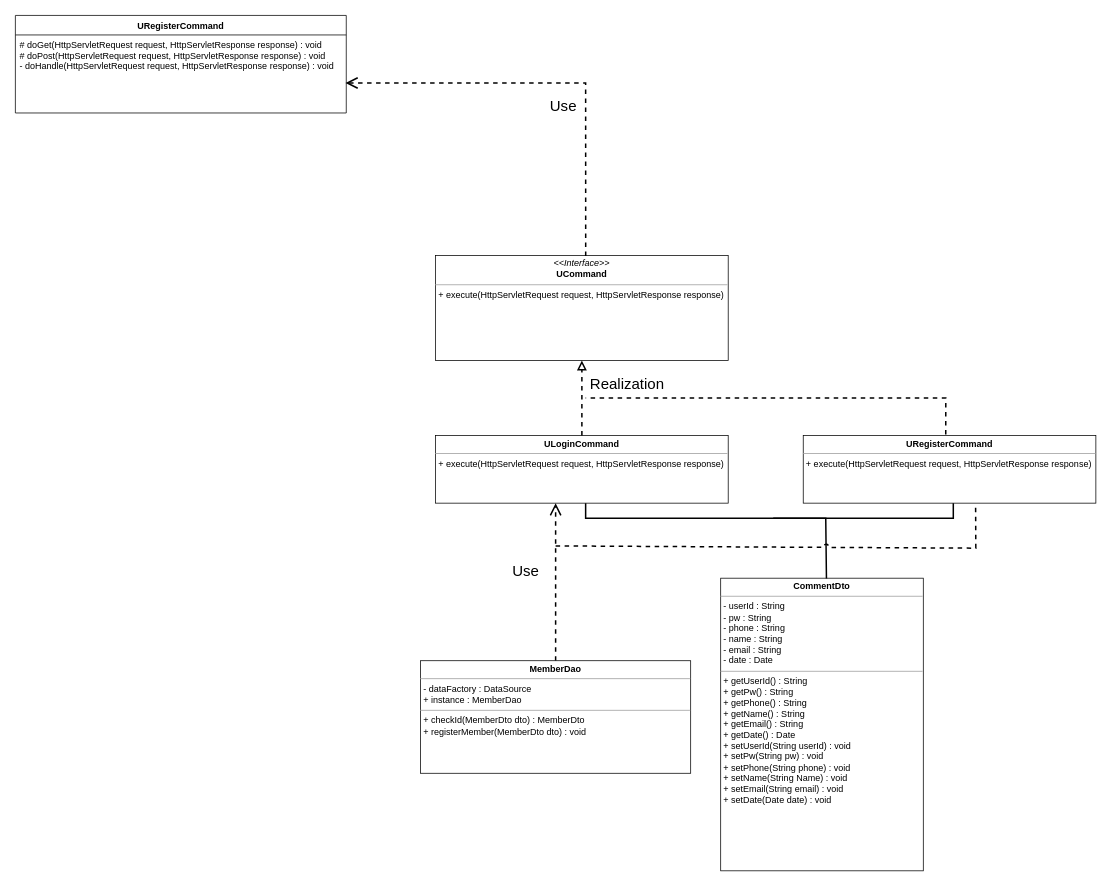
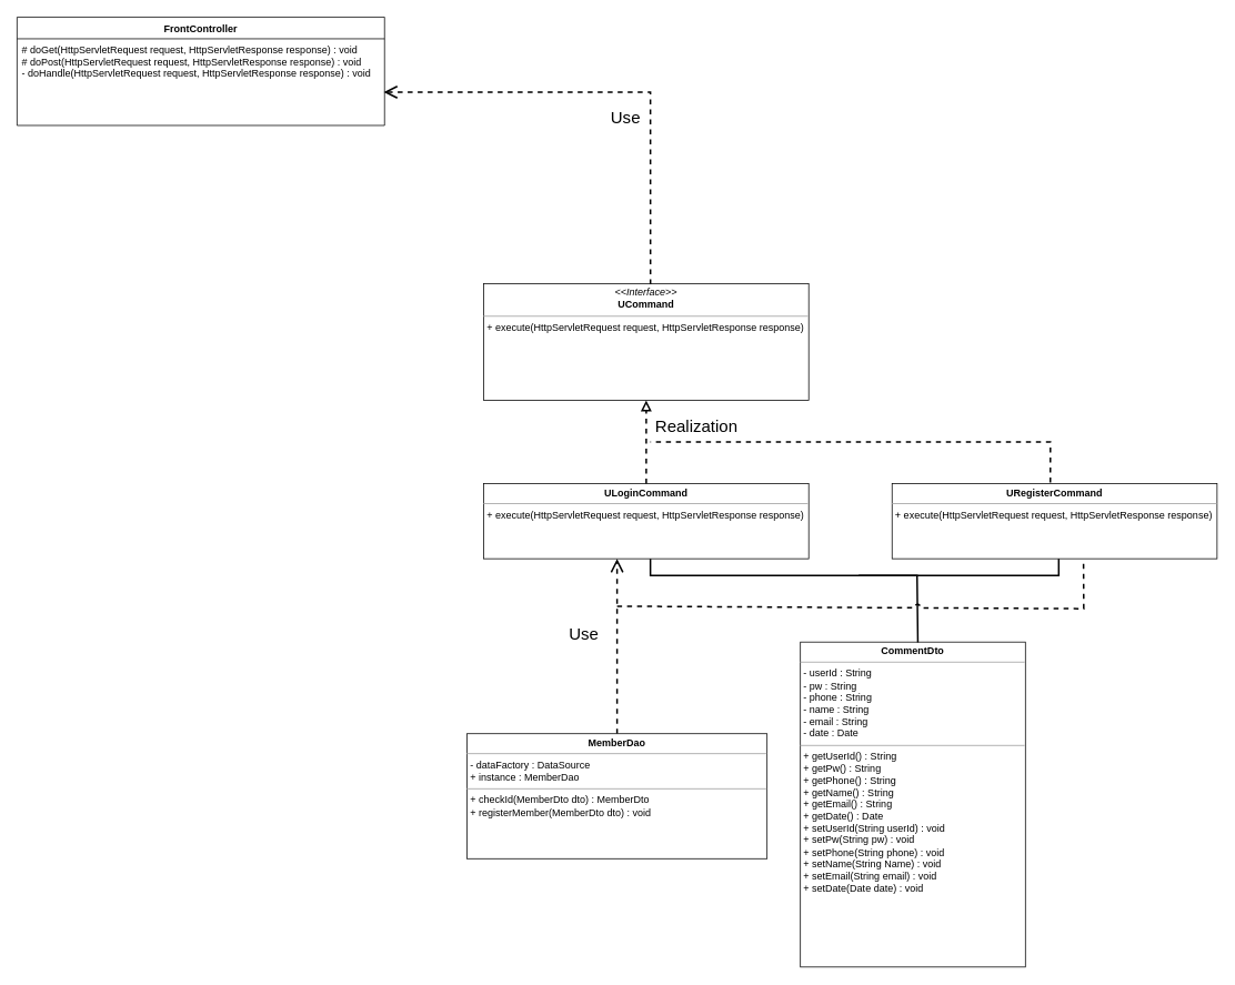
- <mxCell id="2" value="URegisterCommand" style="swimlane;fontStyle=1;align=center;verticalAlign=top;childLayout=stackLayout;horizontal=1;startSize=26;horizontalStack=0;resizeParent=1;resizeLast=0;collapsible=1;marginBottom=0;rounded=0;shadow=0;strokeWidth=1;" parent="1" vertex="1"><mxGeometry x="20" y="20" width="441" height="130" as="geometry"><mxRectangle x="230" y="140" width="160" height="26" as="alternateBounds" /></mxGeometry></mxCell>
+ <mxCell id="2" value="FrontController" style="swimlane;fontStyle=1;align=center;verticalAlign=top;childLayout=stackLayout;horizontal=1;startSize=26;horizontalStack=0;resizeParent=1;resizeLast=0;collapsible=1;marginBottom=0;rounded=0;shadow=0;strokeWidth=1;" parent="1" vertex="1"><mxGeometry x="20" y="20" width="441" height="130" as="geometry"><mxRectangle x="230" y="140" width="160" height="26" as="alternateBounds" /></mxGeometry></mxCell>
